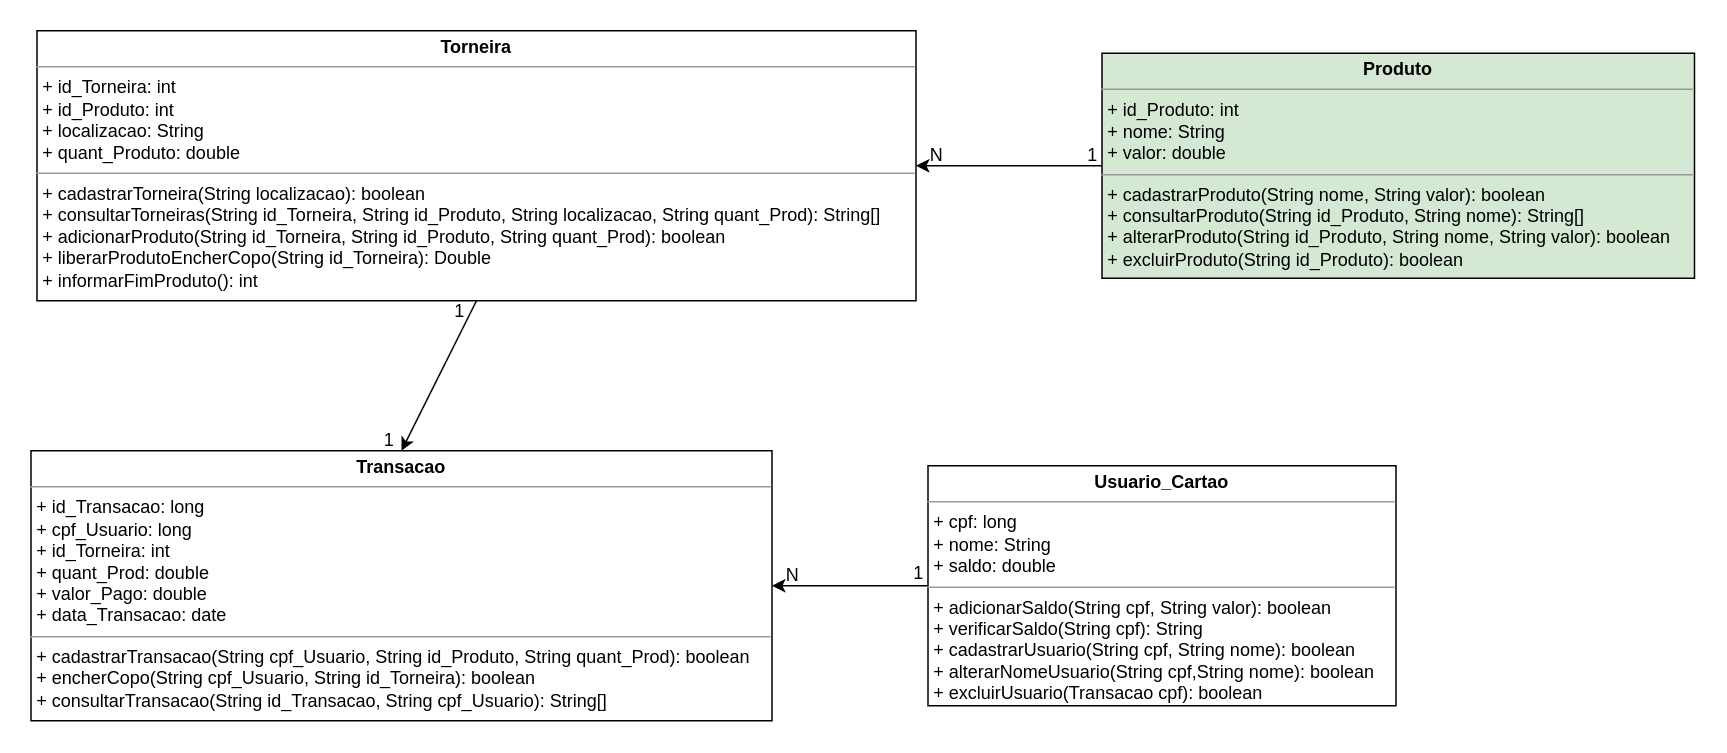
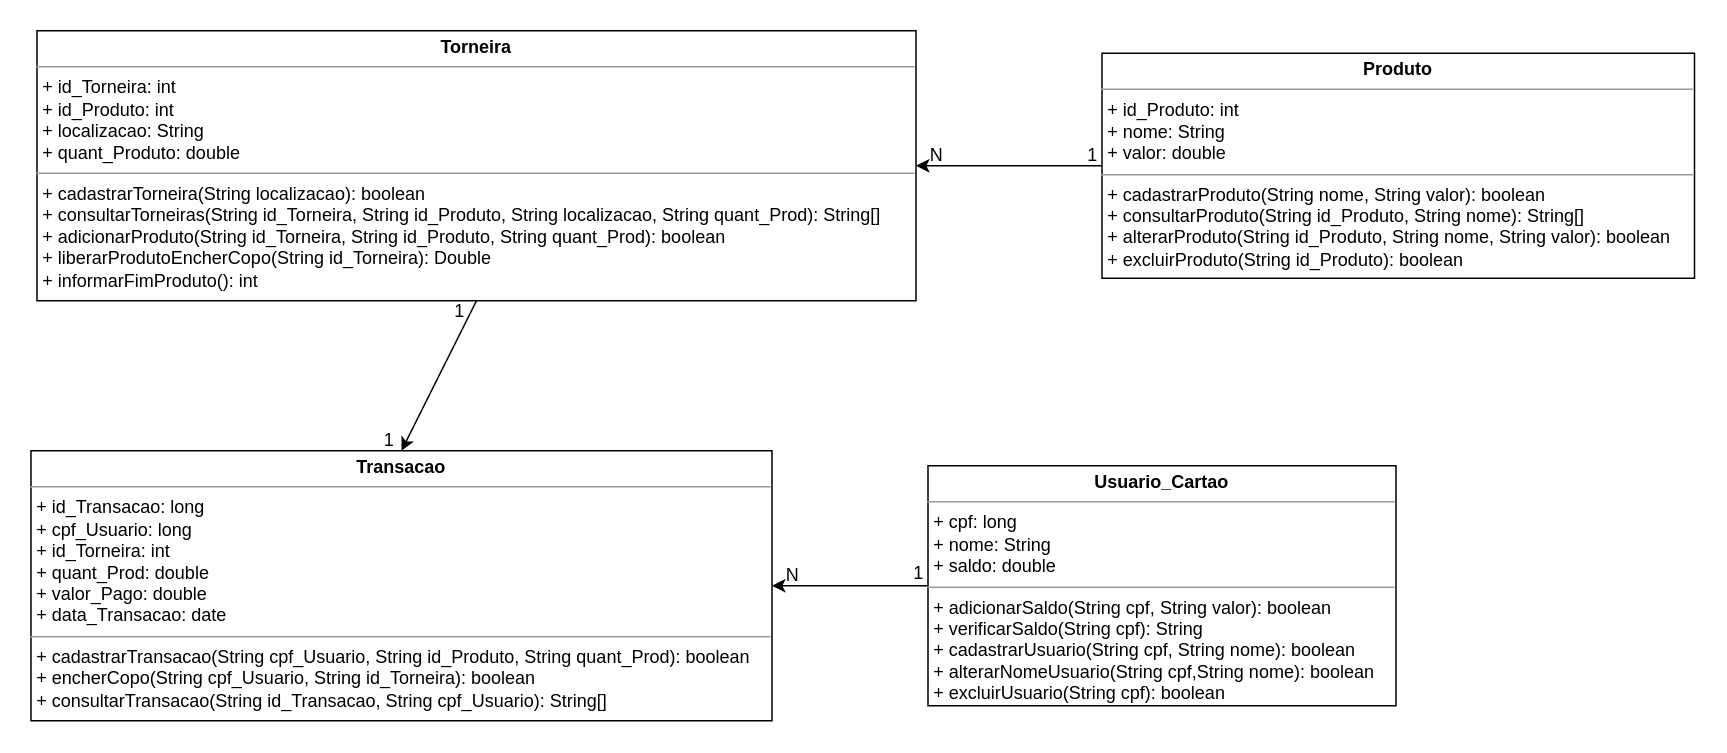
- <mxCell id="4" value="&lt;p style=&quot;margin: 0px ; margin-top: 4px ; text-align: center&quot;&gt;&lt;b&gt;Produto&lt;/b&gt;&lt;br&gt;&lt;/p&gt;&lt;hr size=&quot;1&quot;&gt;&lt;p style=&quot;margin: 0px ; margin-left: 4px&quot;&gt;+ id_Produto: int&lt;/p&gt;&lt;p style=&quot;margin: 0px ; margin-left: 4px&quot;&gt;+ nome: String&lt;/p&gt;&lt;p style=&quot;margin: 0px ; margin-left: 4px&quot;&gt;+ valor: double&lt;br&gt;&lt;/p&gt;&lt;hr size=&quot;1&quot;&gt;&lt;p style=&quot;margin: 0px ; margin-left: 4px&quot;&gt;+ cadastrarProduto(String nome, String valor): boolean&lt;/p&gt;&lt;p style=&quot;margin: 0px ; margin-left: 4px&quot;&gt;+ consultarProduto(String id_Produto, String nome): String[]&lt;br&gt;&lt;/p&gt;&lt;p style=&quot;margin: 0px ; margin-left: 4px&quot;&gt;+ alterarProduto(String id_Produto, String nome, String valor): boolean&lt;/p&gt;&lt;p style=&quot;margin: 0px ; margin-left: 4px&quot;&gt;+ excluirProduto(String id_Produto): boolean&lt;br&gt;&lt;/p&gt;" style="verticalAlign=top;align=left;overflow=fill;fontSize=12;fontFamily=Helvetica;html=1;fillColor=#d5e8d4;" parent="1" vertex="1"><mxGeometry x="734" y="35" width="395" height="150" as="geometry" /></mxCell>
+ <mxCell id="4" value="&lt;p style=&quot;margin: 0px ; margin-top: 4px ; text-align: center&quot;&gt;&lt;b&gt;Produto&lt;/b&gt;&lt;br&gt;&lt;/p&gt;&lt;hr size=&quot;1&quot;&gt;&lt;p style=&quot;margin: 0px ; margin-left: 4px&quot;&gt;+ id_Produto: int&lt;/p&gt;&lt;p style=&quot;margin: 0px ; margin-left: 4px&quot;&gt;+ nome: String&lt;/p&gt;&lt;p style=&quot;margin: 0px ; margin-left: 4px&quot;&gt;+ valor: double&lt;br&gt;&lt;/p&gt;&lt;hr size=&quot;1&quot;&gt;&lt;p style=&quot;margin: 0px ; margin-left: 4px&quot;&gt;+ cadastrarProduto(String nome, String valor): boolean&lt;/p&gt;&lt;p style=&quot;margin: 0px ; margin-left: 4px&quot;&gt;+ consultarProduto(String id_Produto, String nome): String[]&lt;br&gt;&lt;/p&gt;&lt;p style=&quot;margin: 0px ; margin-left: 4px&quot;&gt;+ alterarProduto(String id_Produto, String nome, String valor): boolean&lt;/p&gt;&lt;p style=&quot;margin: 0px ; margin-left: 4px&quot;&gt;+ excluirProduto(String id_Produto): boolean&lt;br&gt;&lt;/p&gt;" style="verticalAlign=top;align=left;overflow=fill;fontSize=12;fontFamily=Helvetica;html=1;" parent="1" vertex="1"><mxGeometry x="734" y="35" width="395" height="150" as="geometry" /></mxCell>
- <mxCell id="2" value="&lt;p style=&quot;margin: 0px ; margin-top: 4px ; text-align: center&quot;&gt;&lt;b&gt;Usuario_Cartao&lt;/b&gt;&lt;br&gt;&lt;/p&gt;&lt;hr size=&quot;1&quot;&gt;&lt;p style=&quot;margin: 0px ; margin-left: 4px&quot;&gt;+ cpf: long&lt;br&gt;&lt;/p&gt;&lt;p style=&quot;margin: 0px ; margin-left: 4px&quot;&gt;+ nome: String&lt;/p&gt;&lt;p style=&quot;margin: 0px ; margin-left: 4px&quot;&gt;+ saldo: double&lt;/p&gt;&lt;hr size=&quot;1&quot;&gt;&lt;p style=&quot;margin: 0px ; margin-left: 4px&quot;&gt;+ adicionarSaldo(String cpf, String valor): boolean&lt;/p&gt;&lt;p style=&quot;margin: 0px ; margin-left: 4px&quot;&gt;+ verificarSaldo(String cpf): String&lt;br&gt;&lt;/p&gt;&lt;p style=&quot;margin: 0px ; margin-left: 4px&quot;&gt;+ cadastrarUsuario(String cpf, String nome): boolean&lt;/p&gt;&lt;p style=&quot;margin: 0px ; margin-left: 4px&quot;&gt;+ alterarNomeUsuario(String cpf,String nome): boolean&lt;/p&gt;&lt;p style=&quot;margin: 0px ; margin-left: 4px&quot;&gt;+ excluirUsuario(Transacao cpf): boolean&lt;br&gt;&lt;/p&gt;" style="verticalAlign=top;align=left;overflow=fill;fontSize=12;fontFamily=Helvetica;html=1;" parent="1" vertex="1"><mxGeometry x="618" y="310" width="312" height="160" as="geometry" /></mxCell>
+ <mxCell id="2" value="&lt;p style=&quot;margin: 0px ; margin-top: 4px ; text-align: center&quot;&gt;&lt;b&gt;Usuario_Cartao&lt;/b&gt;&lt;br&gt;&lt;/p&gt;&lt;hr size=&quot;1&quot;&gt;&lt;p style=&quot;margin: 0px ; margin-left: 4px&quot;&gt;+ cpf: long&lt;br&gt;&lt;/p&gt;&lt;p style=&quot;margin: 0px ; margin-left: 4px&quot;&gt;+ nome: String&lt;/p&gt;&lt;p style=&quot;margin: 0px ; margin-left: 4px&quot;&gt;+ saldo: double&lt;/p&gt;&lt;hr size=&quot;1&quot;&gt;&lt;p style=&quot;margin: 0px ; margin-left: 4px&quot;&gt;+ adicionarSaldo(String cpf, String valor): boolean&lt;/p&gt;&lt;p style=&quot;margin: 0px ; margin-left: 4px&quot;&gt;+ verificarSaldo(String cpf): String&lt;br&gt;&lt;/p&gt;&lt;p style=&quot;margin: 0px ; margin-left: 4px&quot;&gt;+ cadastrarUsuario(String cpf, String nome): boolean&lt;/p&gt;&lt;p style=&quot;margin: 0px ; margin-left: 4px&quot;&gt;+ alterarNomeUsuario(String cpf,String nome): boolean&lt;/p&gt;&lt;p style=&quot;margin: 0px ; margin-left: 4px&quot;&gt;+ excluirUsuario(String cpf): boolean&lt;br&gt;&lt;/p&gt;" style="verticalAlign=top;align=left;overflow=fill;fontSize=12;fontFamily=Helvetica;html=1;" parent="1" vertex="1"><mxGeometry x="618" y="310" width="312" height="160" as="geometry" /></mxCell>
